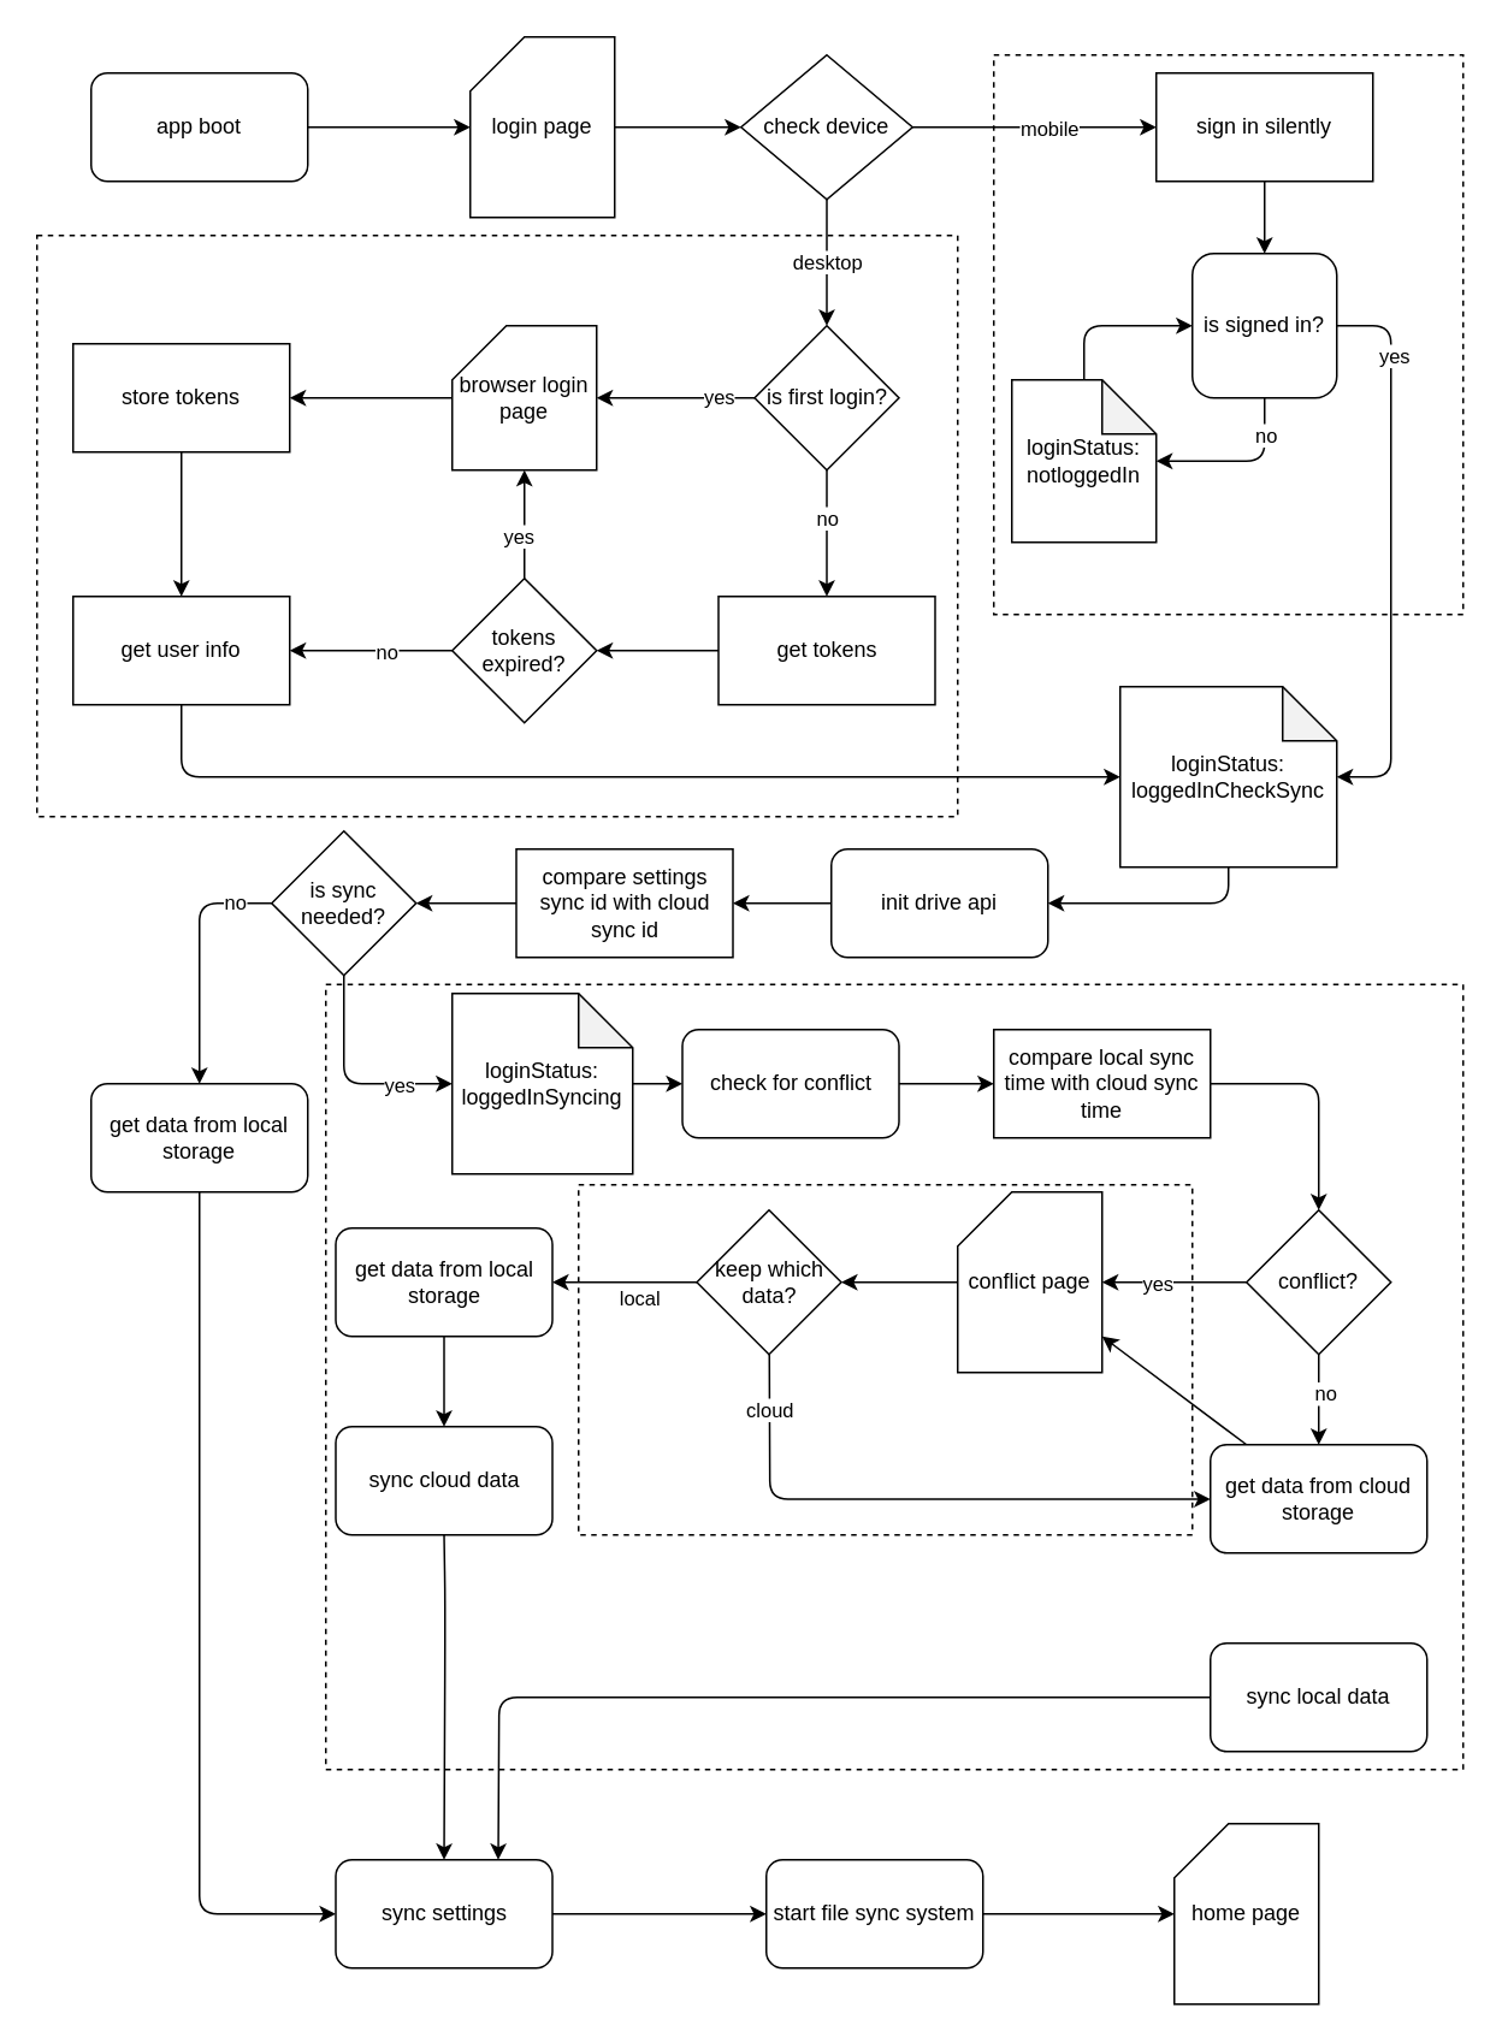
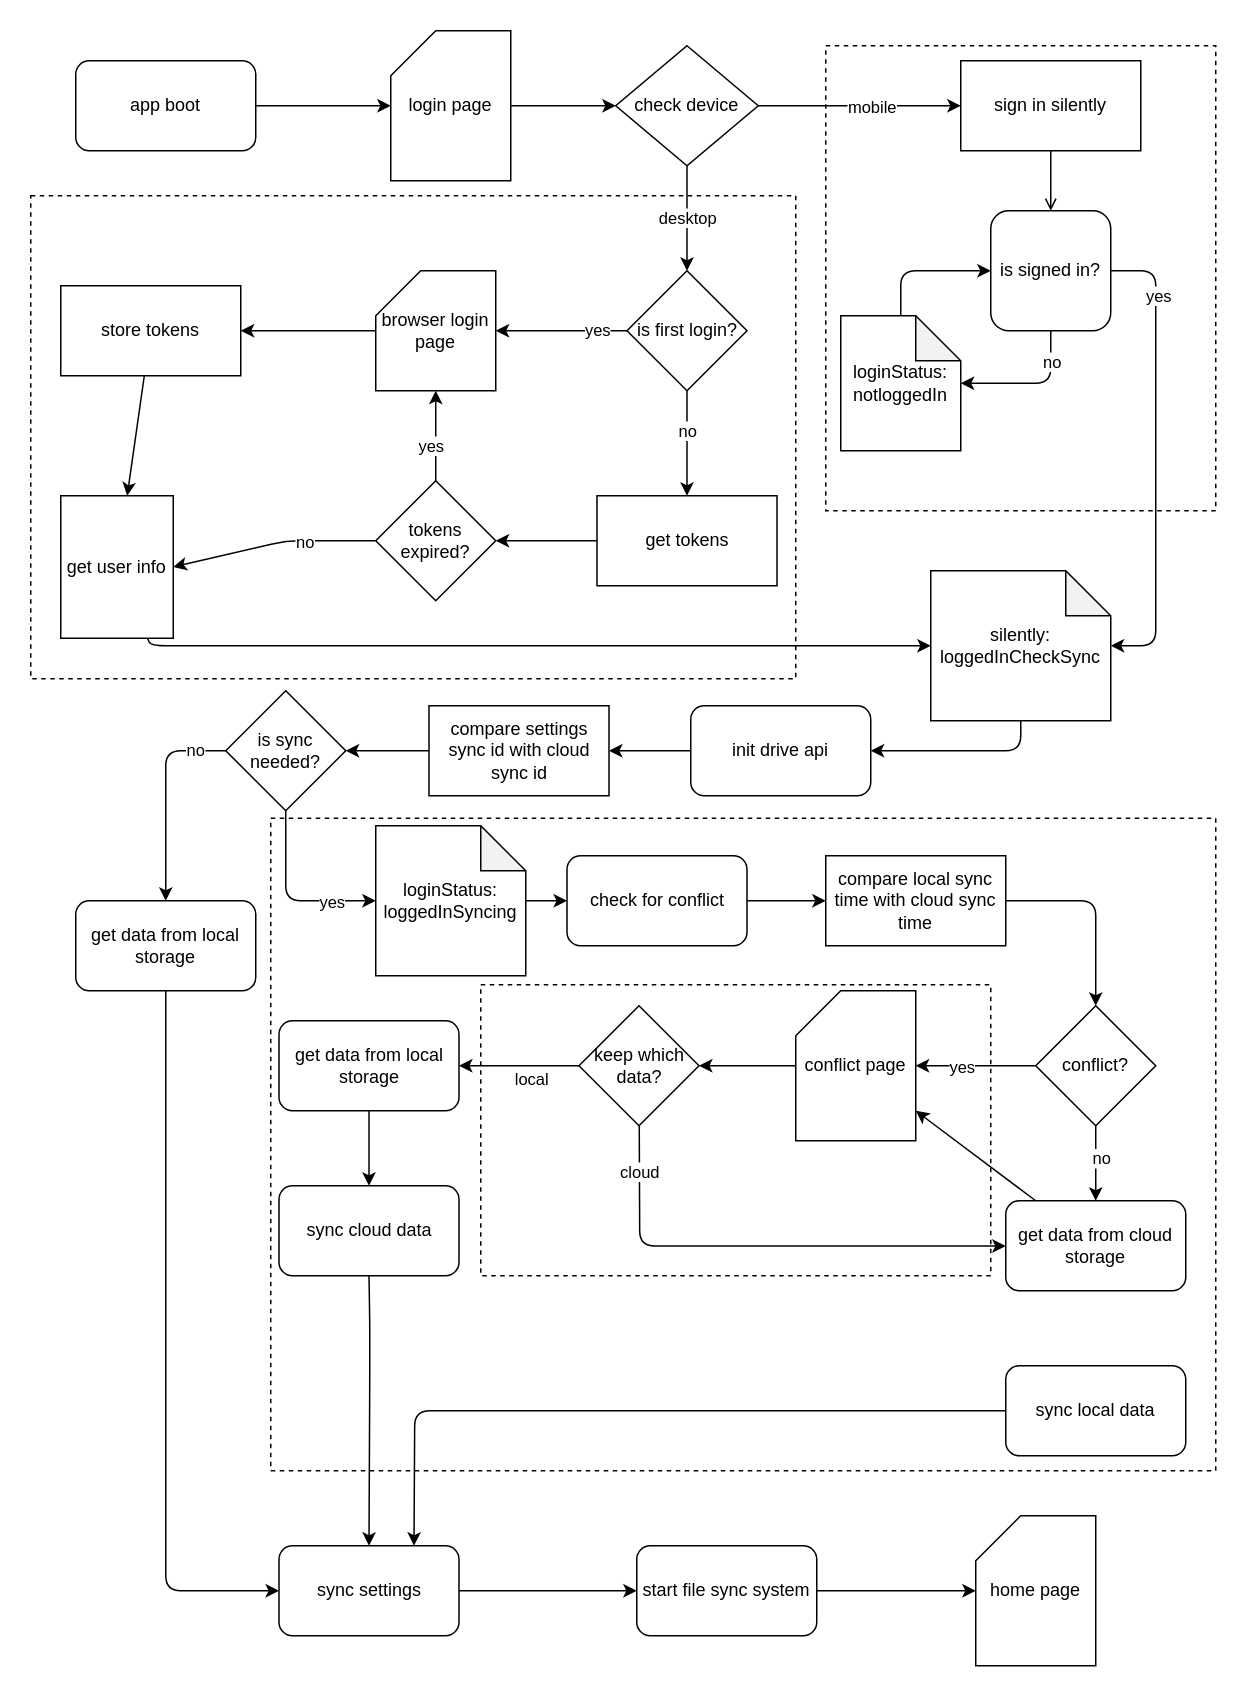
- <mxCell id="12" style="edgeStyle=none;html=1;" parent="1" source="13" target="18" edge="1"><mxGeometry relative="1" as="geometry" /></mxCell>
+ <mxCell id="12" style="edgeStyle=none;html=1;endArrow=open;" parent="1" source="13" target="18" edge="1"><mxGeometry relative="1" as="geometry" /></mxCell>
- <mxCell id="76" value="get user info" style="rounded=0;whiteSpace=wrap;html=1;" parent="1" vertex="1"><mxGeometry x="40" y="330" width="120" height="60" as="geometry" /></mxCell>
+ <mxCell id="76" value="get user info" style="rounded=0;whiteSpace=wrap;html=1;" parent="1" vertex="1"><mxGeometry x="40" y="330" width="75" height="95" as="geometry" /></mxCell>
- <mxCell id="30" value="loginStatus:&lt;br&gt;loggedInCheckSync" style="shape=note;whiteSpace=wrap;html=1;backgroundOutline=1;darkOpacity=0.05;" parent="1" vertex="1"><mxGeometry x="620" y="380" width="120" height="100" as="geometry" /></mxCell>
+ <mxCell id="30" value="silently:&lt;br&gt;loggedInCheckSync" style="shape=note;whiteSpace=wrap;html=1;backgroundOutline=1;darkOpacity=0.05;" parent="1" vertex="1"><mxGeometry x="620" y="380" width="120" height="100" as="geometry" /></mxCell>
